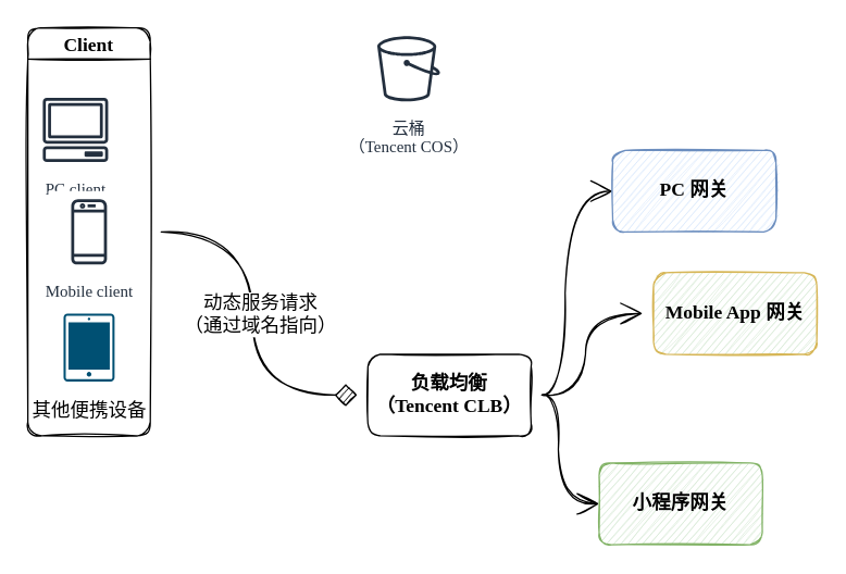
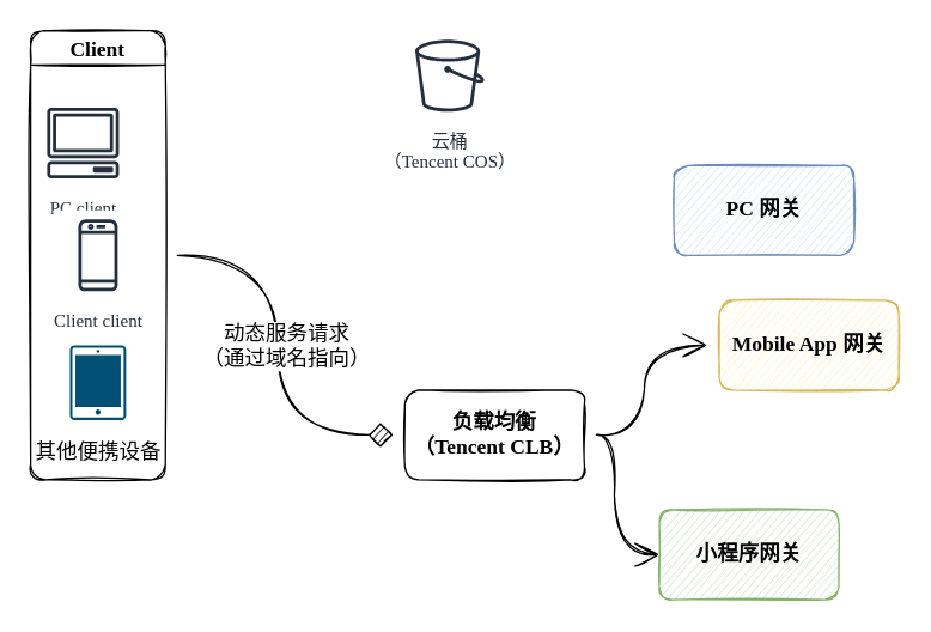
- <mxCell id="9" value="" style="edgeStyle=orthogonalEdgeStyle;curved=1;rounded=1;sketch=1;hachureGap=4;orthogonalLoop=1;jettySize=auto;html=1;fontFamily=Comic Sans MS;fontSize=14;endArrow=open;startSize=14;endSize=14;sourcePerimeterSpacing=8;targetPerimeterSpacing=8;entryX=0;entryY=0.5;entryDx=0;entryDy=0;" edge="1" parent="1" source="12" target="13"><mxGeometry relative="1" as="geometry" /></mxCell>
- <mxCell id="6" value="Mobile client" style="sketch=0;outlineConnect=0;fontColor=#232F3E;gradientColor=none;strokeColor=#232F3E;fillColor=#ffffff;dashed=0;verticalLabelPosition=bottom;verticalAlign=top;align=center;html=1;fontSize=12;fontStyle=0;aspect=fixed;shape=mxgraph.aws4.resourceIcon;resIcon=mxgraph.aws4.mobile_client;rounded=1;shadow=0;glass=0;hachureGap=4;fontFamily=Comic Sans MS;" vertex="1" parent="4"><mxGeometry x="15" y="120" width="60" height="60" as="geometry" /></mxCell>
+ <mxCell id="6" value="Client client" style="sketch=0;outlineConnect=0;fontColor=#232F3E;gradientColor=none;strokeColor=#232F3E;fillColor=#ffffff;dashed=0;verticalLabelPosition=bottom;verticalAlign=top;align=center;html=1;fontSize=12;fontStyle=0;aspect=fixed;shape=mxgraph.aws4.resourceIcon;resIcon=mxgraph.aws4.mobile_client;rounded=1;shadow=0;glass=0;hachureGap=4;fontFamily=Comic Sans MS;" vertex="1" parent="4"><mxGeometry x="15" y="120" width="60" height="60" as="geometry" /></mxCell>
- <mxCell id="14" value="Mobile App 网关" style="whiteSpace=wrap;html=1;fontSize=14;fontFamily=Comic Sans MS;fontStyle=1;startSize=23;rounded=1;shadow=0;glass=0;sketch=1;hachureGap=4;fillColor=#d5e8d4;strokeColor=#d6b656;" vertex="1" parent="1"><mxGeometry x="480" y="200" width="120" height="60" as="geometry" /></mxCell>
+ <mxCell id="14" value="Mobile App 网关" style="whiteSpace=wrap;html=1;fontSize=14;fontFamily=Comic Sans MS;fontStyle=1;startSize=23;rounded=1;shadow=0;glass=0;sketch=1;hachureGap=4;fillColor=#fff2cc;strokeColor=#d6b656;" vertex="1" parent="1"><mxGeometry x="480" y="200" width="120" height="60" as="geometry" /></mxCell>
